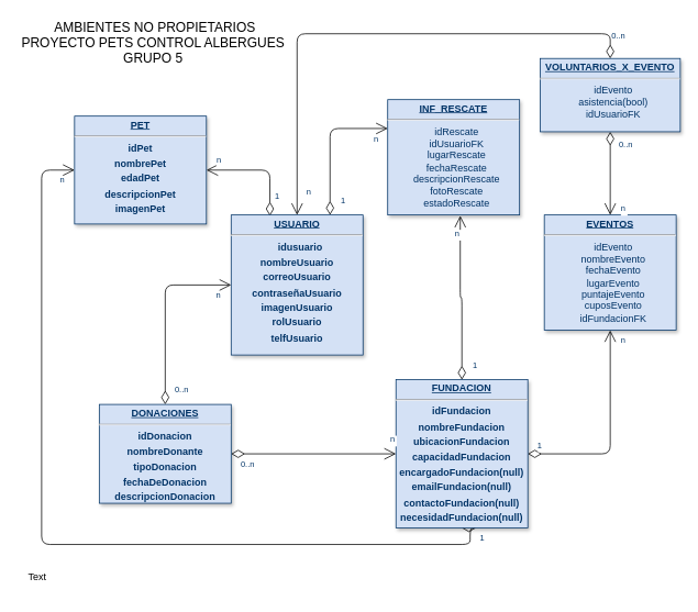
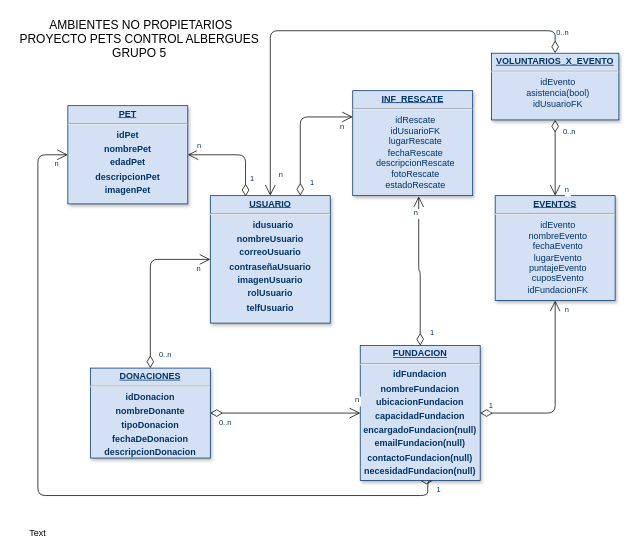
- <mxCell id="47" value="Text" style="text;html=1;strokeColor=none;fillColor=none;align=center;verticalAlign=middle;whiteSpace=wrap;rounded=0;" vertex="1" parent="1"><mxGeometry x="25" y="690" width="40" height="20" as="geometry" /></mxCell>
+ <mxCell id="47" value="Text" style="text;html=1;strokeColor=none;fillColor=none;align=center;verticalAlign=middle;whiteSpace=wrap;rounded=0;" vertex="1" parent="1"><mxGeometry x="30" y="700" width="40" height="20" as="geometry" /></mxCell>
